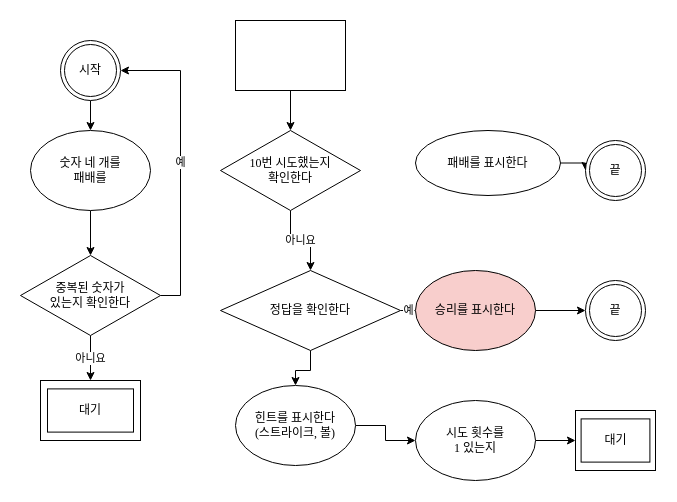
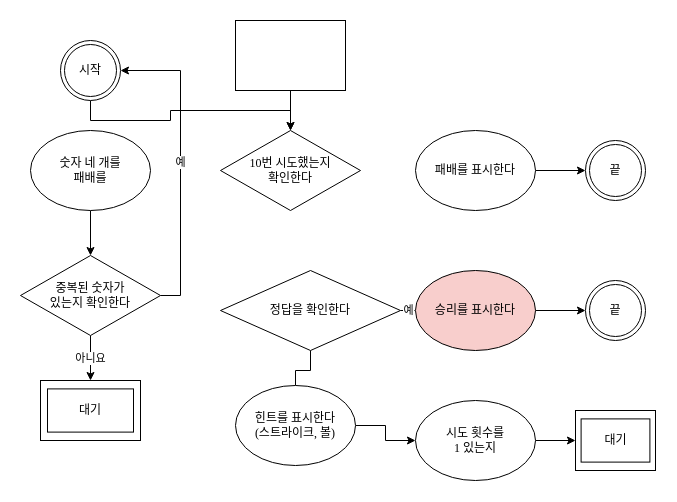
- <mxCell id="2" style="edgeStyle=orthogonalEdgeStyle;rounded=0;orthogonalLoop=1;jettySize=auto;html=1;exitX=0.5;exitY=1;exitDx=0;exitDy=0;" parent="1" source="3" target="5" edge="1"><mxGeometry relative="1" as="geometry" /></mxCell>
+ <mxCell id="2" style="edgeStyle=orthogonalEdgeStyle;rounded=0;orthogonalLoop=1;jettySize=auto;html=1;exitX=0.5;exitY=1;exitDx=0;exitDy=0;" parent="1" source="3" target="13" edge="1"><mxGeometry relative="1" as="geometry" /></mxCell>
- <mxCell id="18" value="패배를 표시한다" style="ellipse;whiteSpace=wrap;html=1;fontFamily=Verdana;" parent="1" vertex="1"><mxGeometry x="415" y="130" width="145" height="65" as="geometry" /></mxCell>
+ <mxCell id="18" value="패배를 표시한다" style="ellipse;whiteSpace=wrap;html=1;fontFamily=Verdana;" parent="1" vertex="1"><mxGeometry x="415" y="130" width="120" height="80" as="geometry" /></mxCell>
- <mxCell id="12" value="아니요" style="edgeStyle=orthogonalEdgeStyle;rounded=0;orthogonalLoop=1;jettySize=auto;html=1;exitX=0.5;exitY=1;exitDx=0;exitDy=0;entryX=0.5;entryY=0;entryDx=0;entryDy=0;" parent="1" source="13" target="16" edge="1"><mxGeometry relative="1" as="geometry" /></mxCell>
- <mxCell id="15" style="edgeStyle=orthogonalEdgeStyle;rounded=0;orthogonalLoop=1;jettySize=auto;html=1;exitX=0.5;exitY=1;exitDx=0;exitDy=0;" parent="1" source="16" target="24" edge="1"><mxGeometry relative="1" as="geometry" /></mxCell>
+ <mxCell id="15" style="edgeStyle=orthogonalEdgeStyle;rounded=0;orthogonalLoop=1;jettySize=auto;html=1;exitX=0.5;exitY=1;exitDx=0;exitDy=0;endArrow=none;" parent="1" source="16" target="24" edge="1"><mxGeometry relative="1" as="geometry" /></mxCell>
